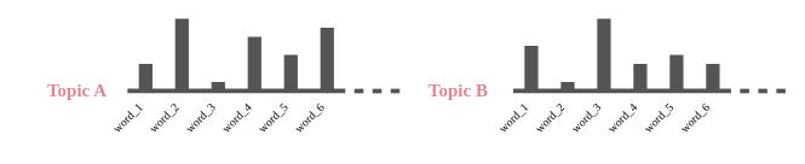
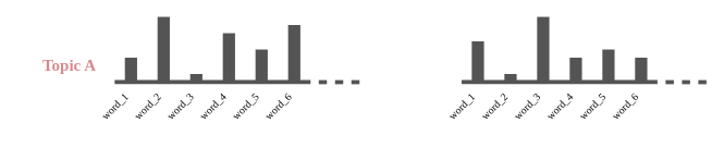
- <mxCell id="20" value="&lt;font style=&quot;font-size: 20px&quot;&gt;&lt;font style=&quot;font-size: 20px&quot;&gt;&lt;font color=&quot;#da888f&quot;&gt;&lt;b&gt;Topic A&lt;/b&gt;&lt;/font&gt;&lt;br&gt;&lt;/font&gt;&lt;/font&gt;" style="text;whiteSpace=wrap;html=1;fontSize=13;fontFamily=Palatino Linotype;" vertex="1" parent="9"><mxGeometry x="30" y="60" width="90" height="30" as="geometry" /></mxCell>
+ <mxCell id="20" value="&lt;font style=&quot;font-size: 20px&quot;&gt;&lt;font style=&quot;font-size: 20px&quot;&gt;&lt;font color=&quot;#da888f&quot;&gt;&lt;b&gt;Topic A&lt;/b&gt;&lt;/font&gt;&lt;br&gt;&lt;/font&gt;&lt;/font&gt;" style="text;whiteSpace=wrap;html=1;fontSize=13;fontFamily=Palatino Linotype;" vertex="1" parent="9"><mxGeometry x="30" y="40" width="90" height="30" as="geometry" /></mxCell>
- <mxCell id="38" value="&lt;font color=&quot;#DA888F&quot;&gt;&lt;b&gt;&lt;font style=&quot;font-size: 20px&quot;&gt;&lt;font style=&quot;font-size: 20px&quot;&gt;Topic B&lt;br&gt;&lt;/font&gt;&lt;/font&gt;&lt;/b&gt;&lt;/font&gt;" style="text;whiteSpace=wrap;html=1;fontSize=13;fontFamily=Palatino Linotype;" vertex="1" parent="21"><mxGeometry x="25" y="60" width="90" height="30" as="geometry" /></mxCell>
